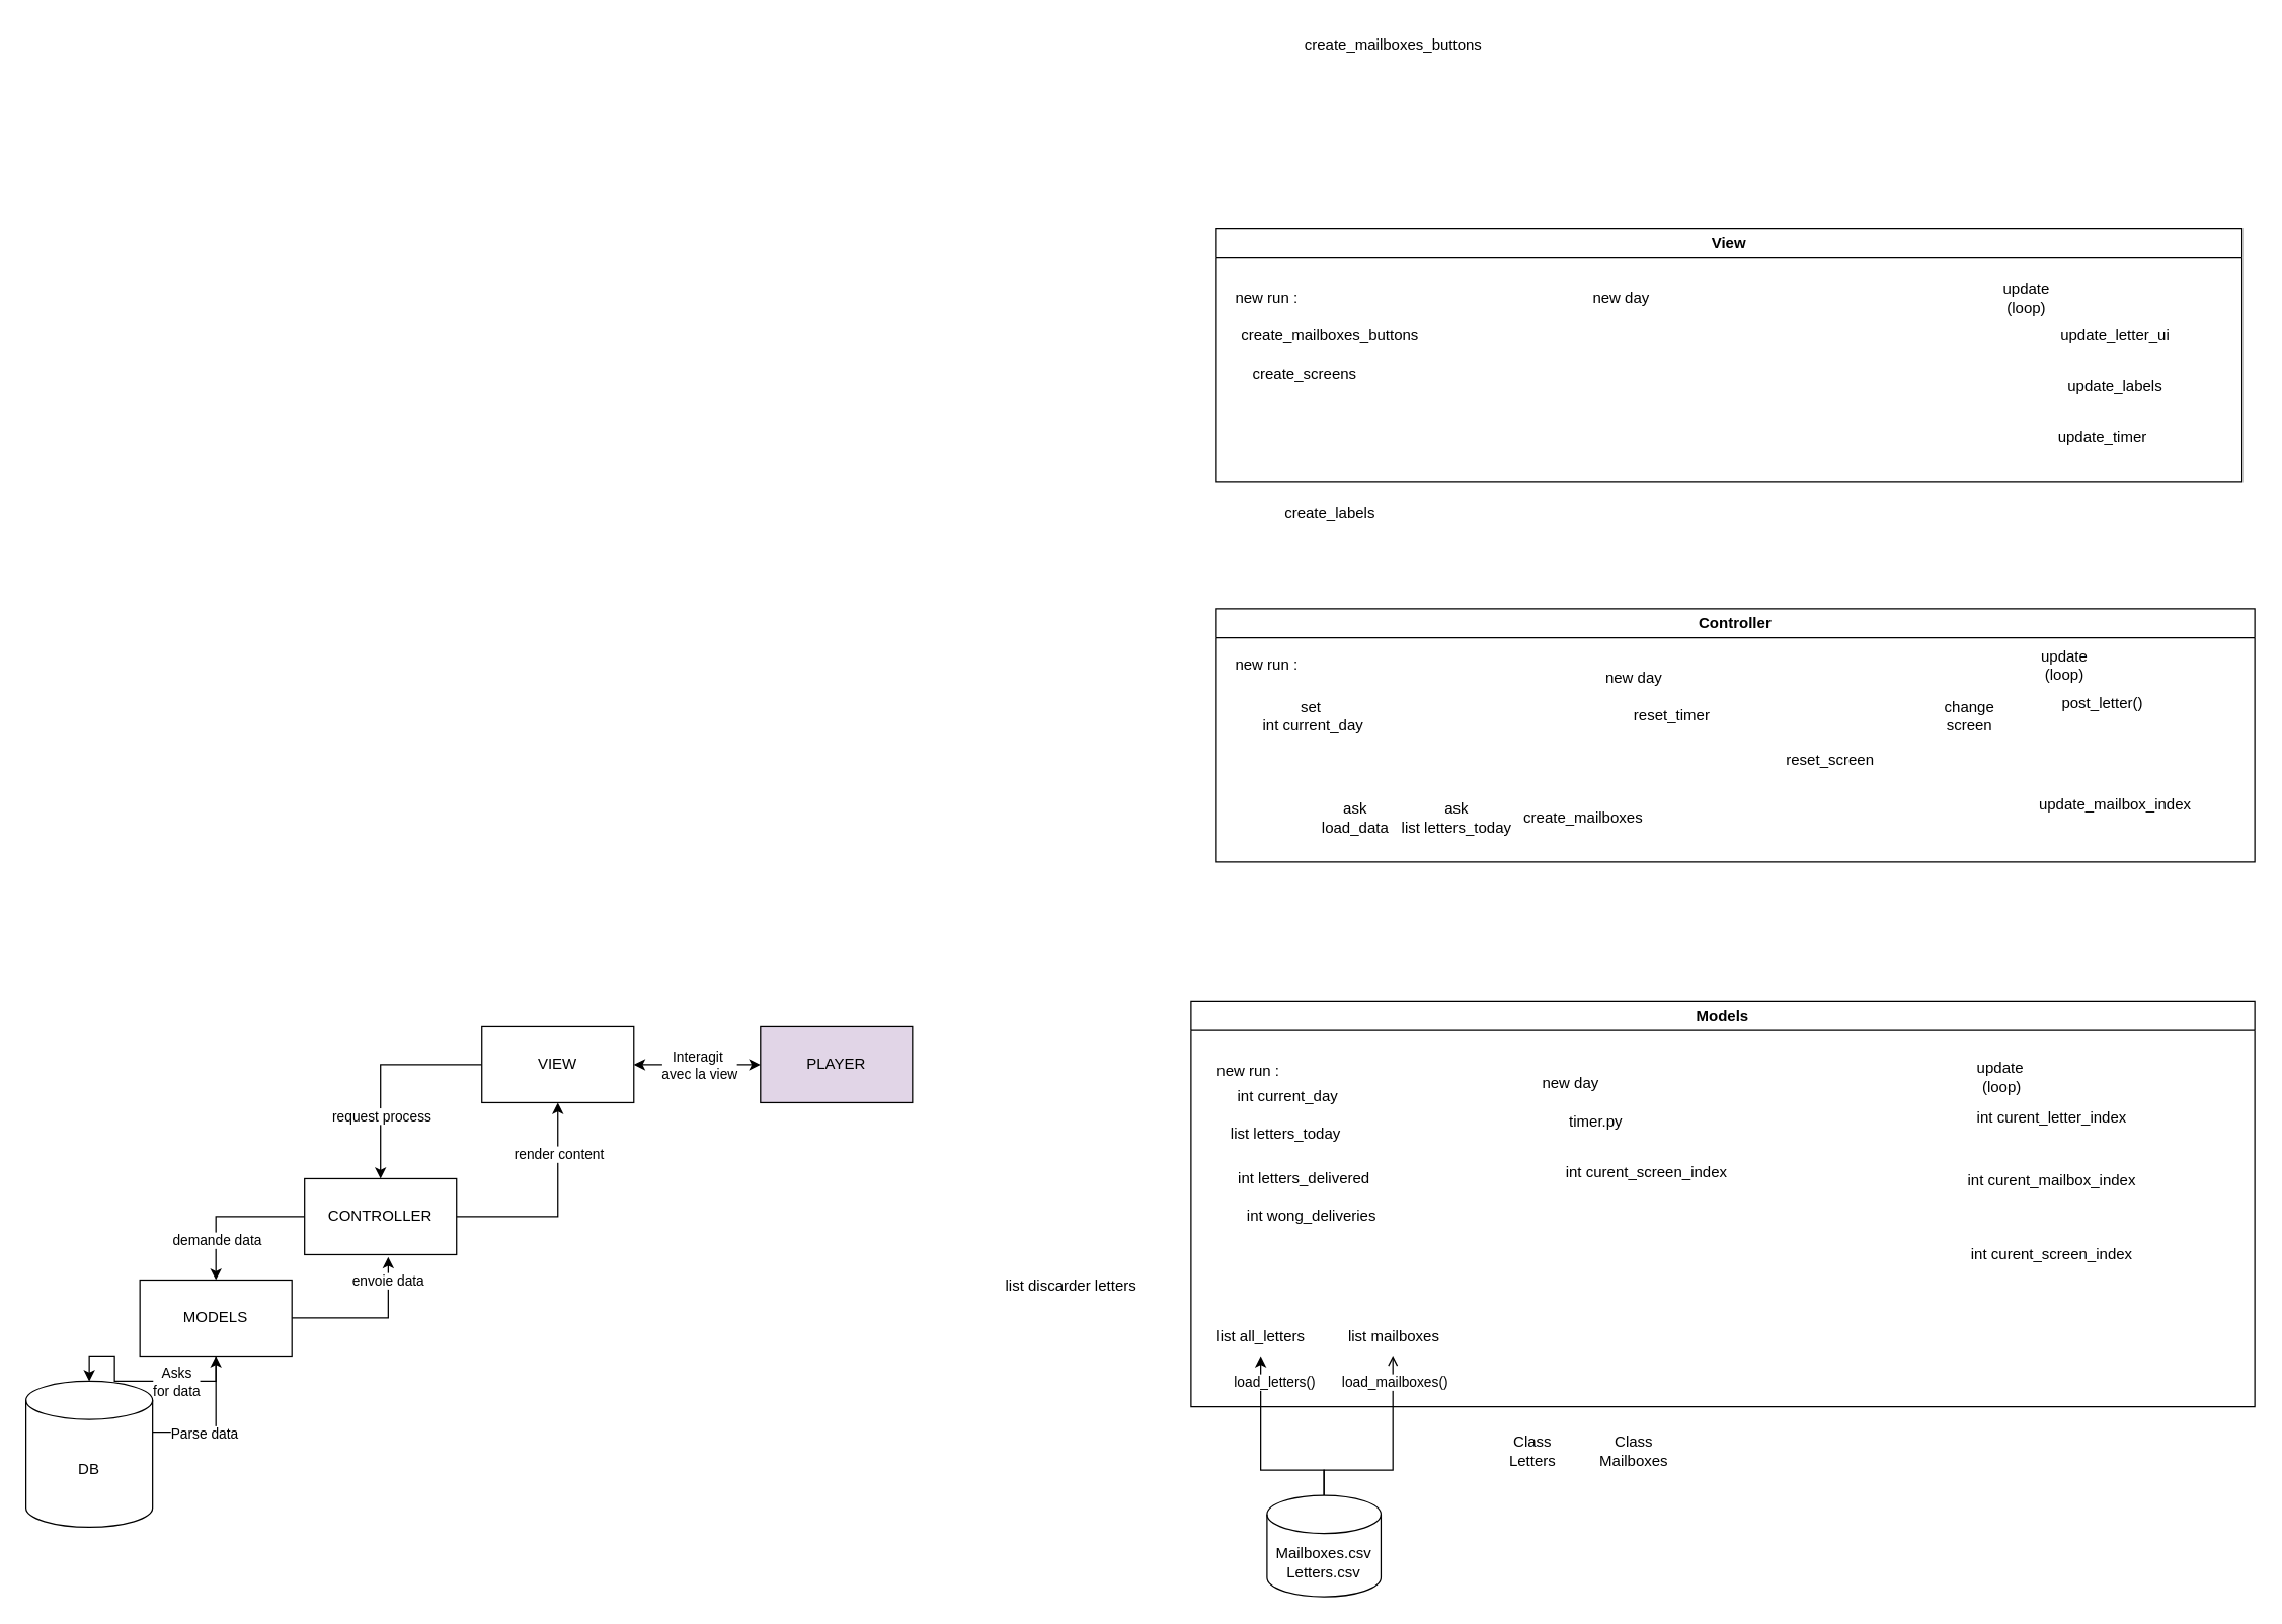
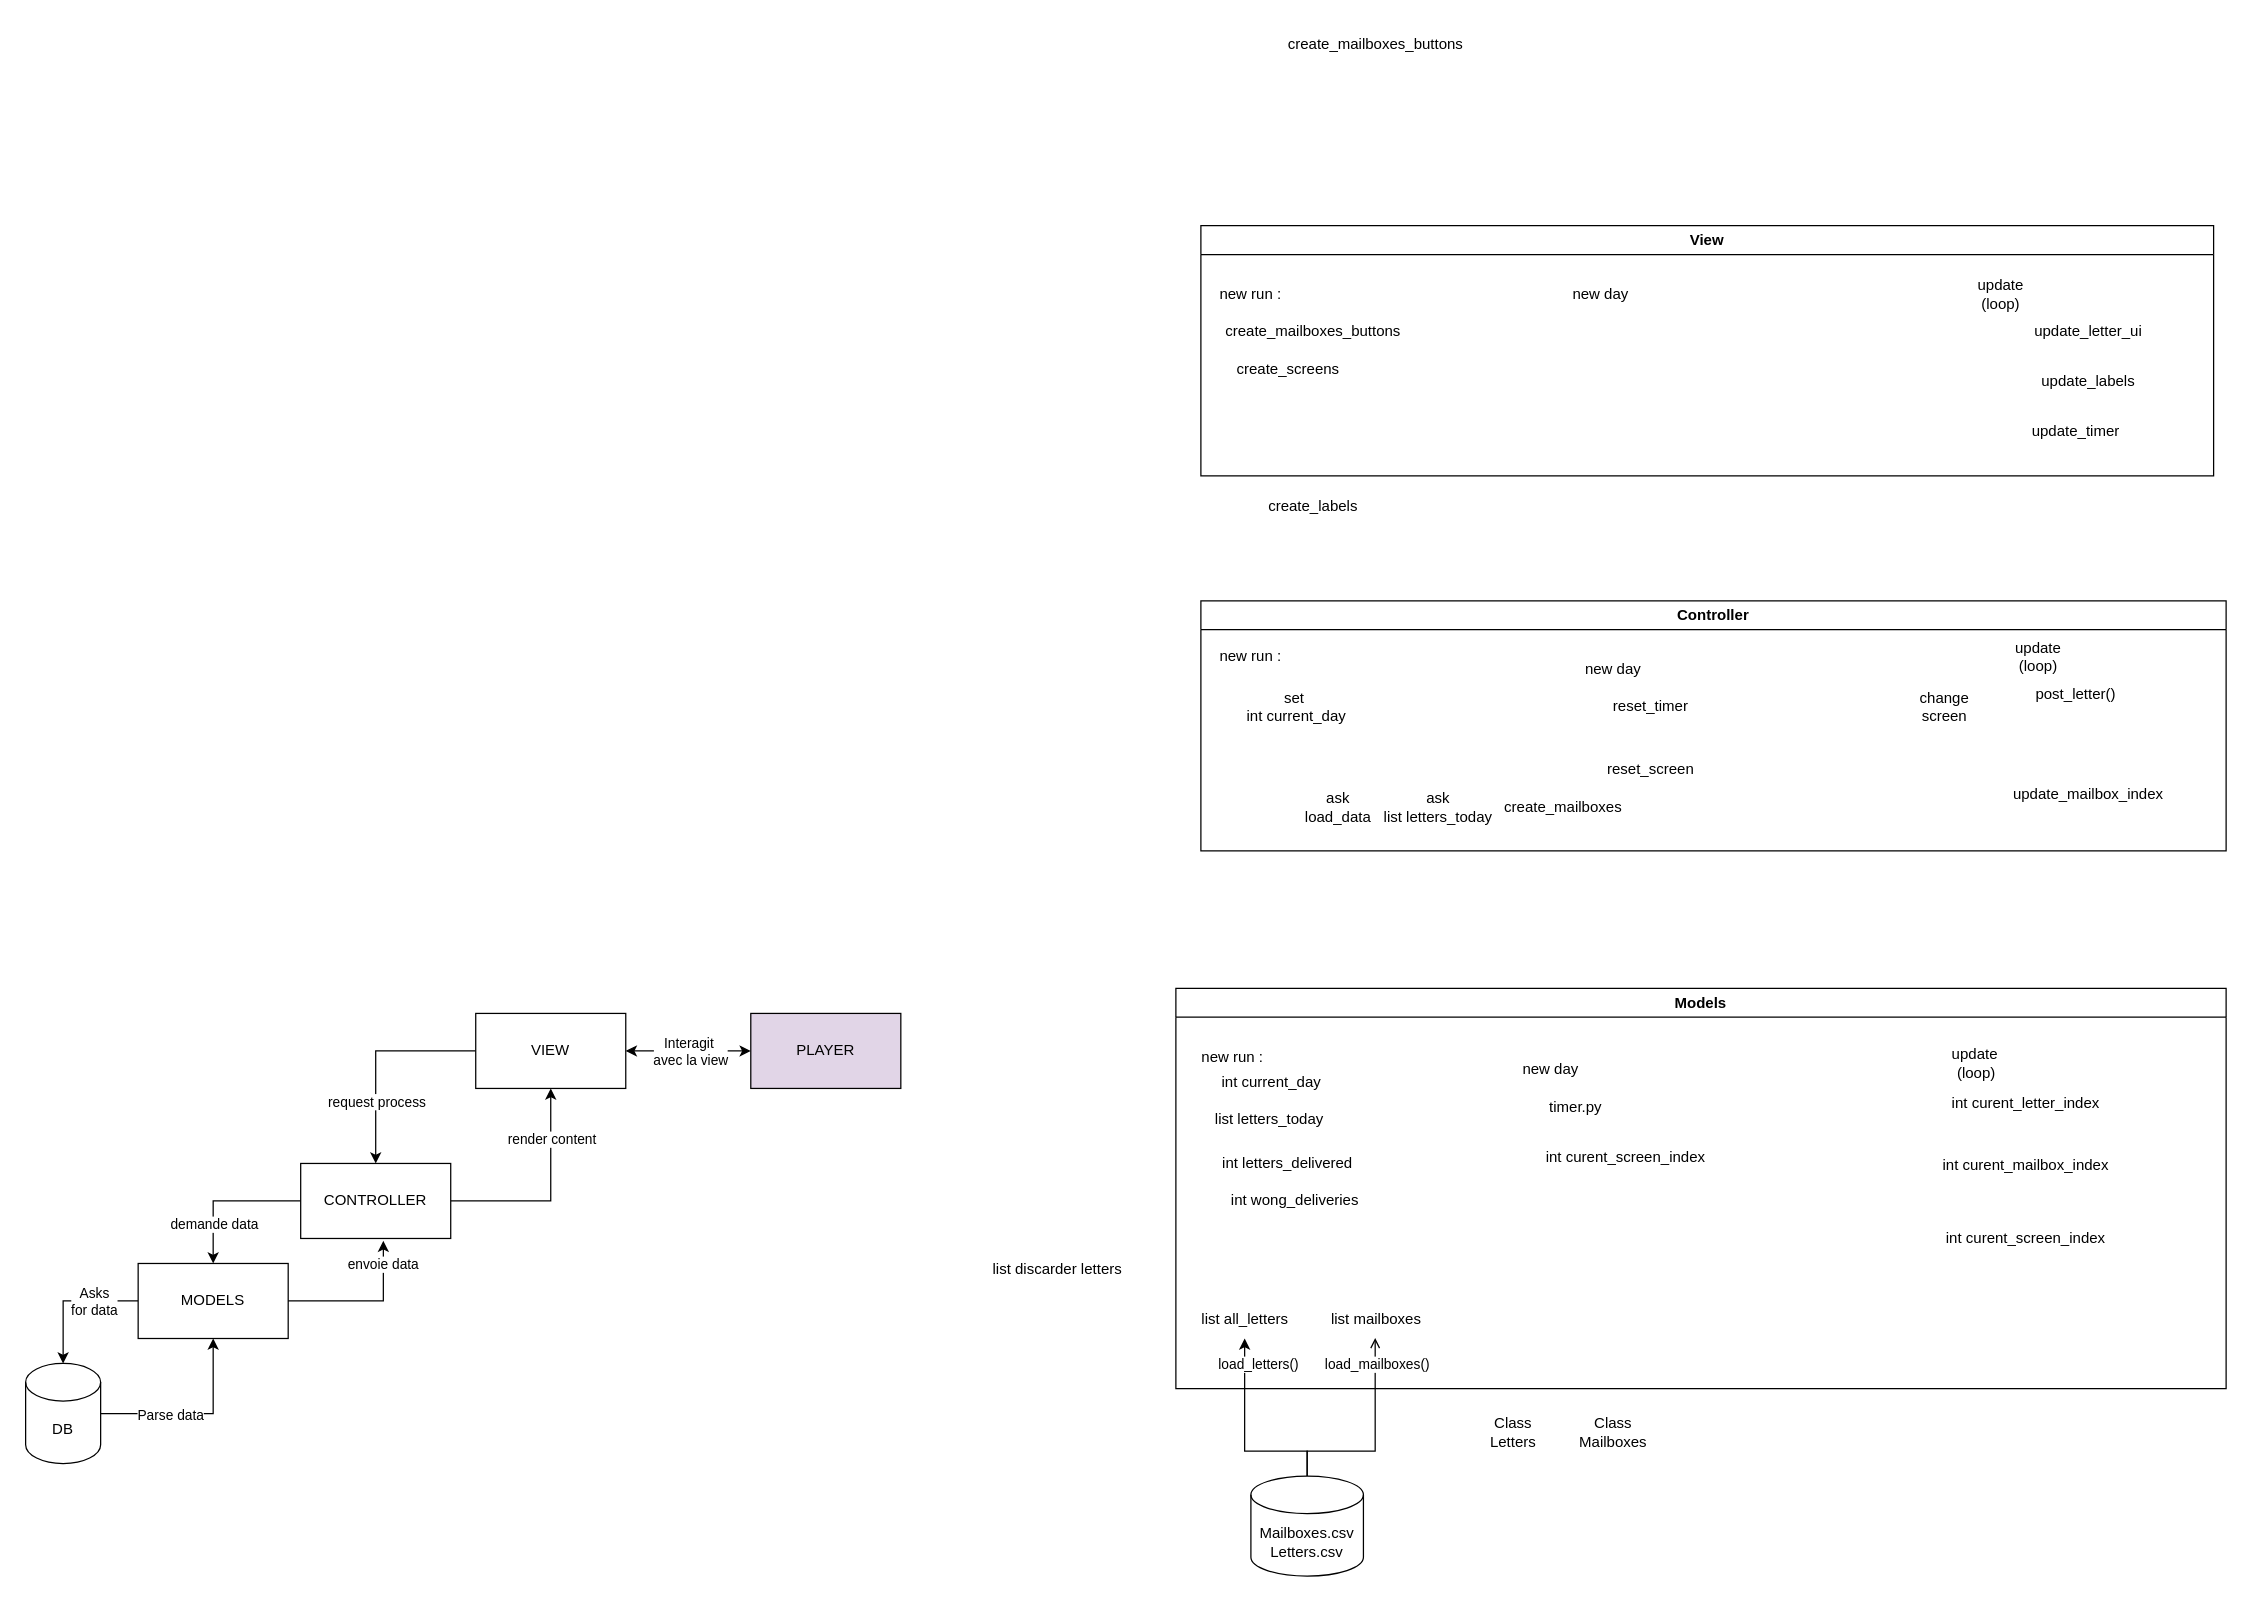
- <mxCell id="62" value="reset_screen" style="text;html=1;align=center;verticalAlign=middle;whiteSpace=wrap;rounded=0;" vertex="1" parent="51"><mxGeometry x="455" y="105" width="60" height="30" as="geometry" /></mxCell>
+ <mxCell id="62" value="reset_screen" style="text;html=1;align=center;verticalAlign=middle;whiteSpace=wrap;rounded=0;" vertex="1" parent="51"><mxGeometry x="330" y="120" width="60" height="30" as="geometry" /></mxCell>
- <mxCell id="20" value="DB" style="shape=cylinder3;whiteSpace=wrap;html=1;boundedLbl=1;backgroundOutline=1;size=15;" vertex="1" parent="1"><mxGeometry x="20" y="1090" width="100" height="115" as="geometry" /></mxCell>
+ <mxCell id="20" value="DB" style="shape=cylinder3;whiteSpace=wrap;html=1;boundedLbl=1;backgroundOutline=1;size=15;" vertex="1" parent="1"><mxGeometry x="20" y="1090" width="60" height="80" as="geometry" /></mxCell>
